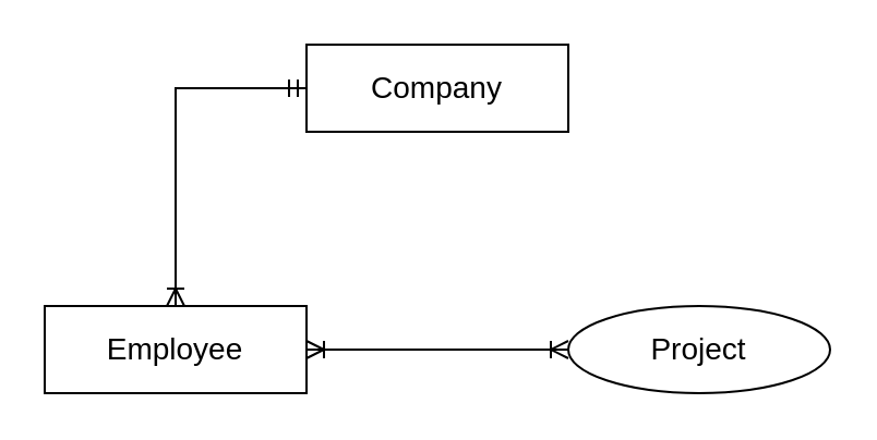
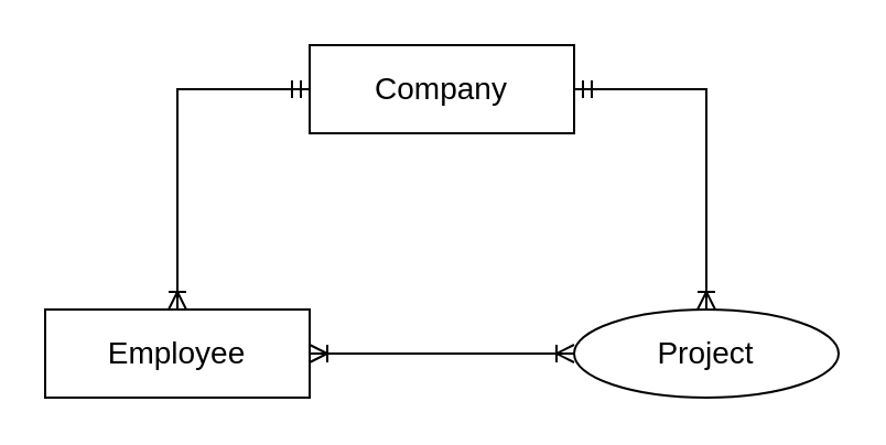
+ <mxCell id="7" value="" style="fontSize=12;html=1;endArrow=ERoneToMany;startArrow=ERmandOne;rounded=0;entryX=0.5;entryY=0;entryDx=0;entryDy=0;exitX=1;exitY=0.5;exitDx=0;exitDy=0;" edge="1" parent="1" source="2" target="3"><mxGeometry width="100" height="100" relative="1" as="geometry"><mxPoint x="250" y="370" as="sourcePoint" /><mxPoint x="350" y="270" as="targetPoint" /><Array as="points"><mxPoint x="320" y="40" /></Array></mxGeometry></mxCell>
